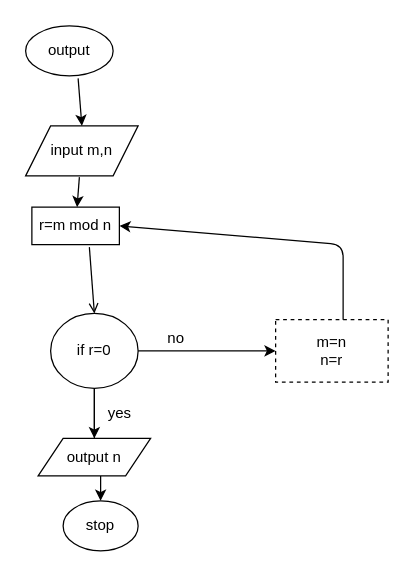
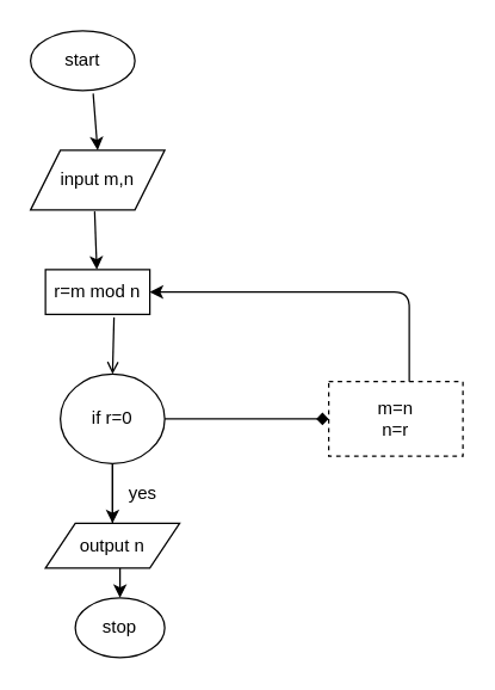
- <mxCell id="2" value="output" style="ellipse;whiteSpace=wrap;html=1;" vertex="1" parent="1"><mxGeometry x="20" y="20" width="70" height="40" as="geometry" /></mxCell>
+ <mxCell id="2" value="start" style="ellipse;whiteSpace=wrap;html=1;" vertex="1" parent="1"><mxGeometry x="20" y="20" width="70" height="40" as="geometry" /></mxCell>
- <mxCell id="4" value="r=m mod n" style="rounded=0;whiteSpace=wrap;html=1;" vertex="1" parent="1"><mxGeometry x="25" y="165" width="70" height="30" as="geometry" /></mxCell>
+ <mxCell id="4" value="r=m mod n" style="rounded=0;whiteSpace=wrap;html=1;" vertex="1" parent="1"><mxGeometry x="30" y="180" width="70" height="30" as="geometry" /></mxCell>
- <mxCell id="17" value="no" style="text;html=1;align=center;verticalAlign=middle;resizable=0;points=[];autosize=1;strokeColor=none;" vertex="1" parent="1"><mxGeometry x="125" y="260" width="30" height="20" as="geometry" /></mxCell>
- <mxCell id="14" value="" style="endArrow=classic;html=1;entryX=0;entryY=0.5;entryDx=0;entryDy=0;exitX=1;exitY=0.5;exitDx=0;exitDy=0;" edge="1" parent="1" source="6" target="9"><mxGeometry width="50" height="50" relative="1" as="geometry"><mxPoint x="90" y="310" as="sourcePoint" /><mxPoint x="210" y="280" as="targetPoint" /></mxGeometry></mxCell>
+ <mxCell id="14" value="" style="endArrow=diamond;html=1;entryX=0;entryY=0.5;entryDx=0;entryDy=0;exitX=1;exitY=0.5;exitDx=0;exitDy=0;" edge="1" parent="1" source="6" target="9"><mxGeometry width="50" height="50" relative="1" as="geometry"><mxPoint x="90" y="310" as="sourcePoint" /><mxPoint x="210" y="280" as="targetPoint" /></mxGeometry></mxCell>
